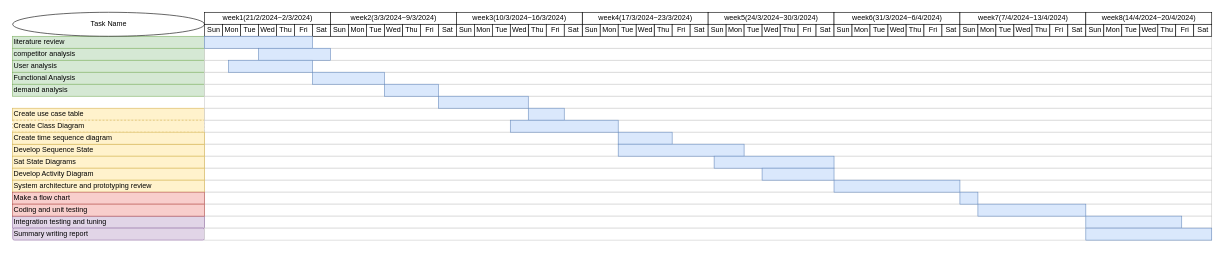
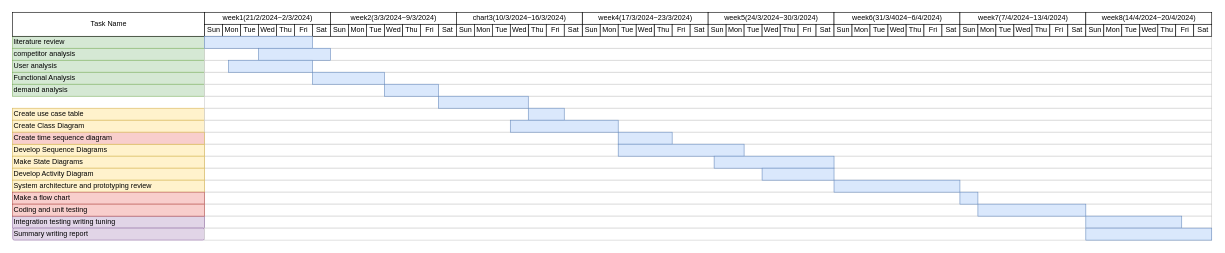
- <mxCell id="111" value="week3(10/3/2024~16/3/2024)" style="strokeWidth=1;fontStyle=0;html=1;" vertex="1" parent="1"><mxGeometry x="760" y="20" width="210" height="20" as="geometry" /></mxCell>
+ <mxCell id="111" value="chart3(10/3/2024~16/3/2024)" style="strokeWidth=1;fontStyle=0;html=1;" vertex="1" parent="1"><mxGeometry x="760" y="20" width="210" height="20" as="geometry" /></mxCell>
- <mxCell id="69" value="week6(31/3/2024~6/4/2024)" style="strokeWidth=1;fontStyle=0;html=1;" vertex="1" parent="68"><mxGeometry width="210" height="20" as="geometry" /></mxCell>
+ <mxCell id="69" value="week6(31/3/4024~6/4/2024)" style="strokeWidth=1;fontStyle=0;html=1;" vertex="1" parent="68"><mxGeometry width="210" height="20" as="geometry" /></mxCell>
- <mxCell id="7" value="Task Name" style="ellipse;strokeWidth=1;fontStyle=0;html=1;" vertex="1" parent="1"><mxGeometry x="20" y="20" width="320" height="40" as="geometry" /></mxCell>
+ <mxCell id="7" value="Task Name" style="strokeWidth=1;fontStyle=0;html=1;" vertex="1" parent="1"><mxGeometry x="20" y="20" width="320" height="40" as="geometry" /></mxCell>
- <mxCell id="9" value="Create Class Diagram" style="align=left;strokeColor=#d6b656;html=1;fillColor=#fff2cc;dashed=1;" vertex="1" parent="1"><mxGeometry x="20" y="200" width="320.0" height="20" as="geometry" /></mxCell>
+ <mxCell id="9" value="Create Class Diagram" style="align=left;strokeColor=#d6b656;html=1;fillColor=#fff2cc;" vertex="1" parent="1"><mxGeometry x="20" y="200" width="320.0" height="20" as="geometry" /></mxCell>
- <mxCell id="101" value="Create time sequence diagram" style="align=left;strokeColor=#d6b656;html=1;fillColor=#fff2cc;" vertex="1" parent="1"><mxGeometry x="20" y="220" width="320.0" height="20" as="geometry" /></mxCell>
+ <mxCell id="101" value="Create time sequence diagram" style="align=left;strokeColor=#d6b656;html=1;fillColor=#f8cecc;" vertex="1" parent="1"><mxGeometry x="20" y="220" width="320.0" height="20" as="geometry" /></mxCell>
- <mxCell id="95" value="Develop Sequence State" style="align=left;strokeColor=#d6b656;html=1;fillColor=#fff2cc;" vertex="1" parent="1"><mxGeometry x="20" y="240" width="320.0" height="20" as="geometry" /></mxCell>
+ <mxCell id="95" value="Develop Sequence Diagrams" style="align=left;strokeColor=#d6b656;html=1;fillColor=#fff2cc;" vertex="1" parent="1"><mxGeometry x="20" y="240" width="320.0" height="20" as="geometry" /></mxCell>
- <mxCell id="96" value="Sat State Diagrams" style="align=left;strokeColor=#d6b656;html=1;fillColor=#fff2cc;" vertex="1" parent="1"><mxGeometry x="20" y="260" width="320.0" height="20" as="geometry" /></mxCell>
+ <mxCell id="96" value="Make State Diagrams" style="align=left;strokeColor=#d6b656;html=1;fillColor=#fff2cc;" vertex="1" parent="1"><mxGeometry x="20" y="260" width="320.0" height="20" as="geometry" /></mxCell>
- <mxCell id="100" value="Integration testing and tuning" style="align=left;strokeColor=#9673a6;html=1;fillColor=#e1d5e7;" vertex="1" parent="1"><mxGeometry x="20" y="360" width="320.0" height="20" as="geometry" /></mxCell>
+ <mxCell id="100" value="Integration testing writing tuning" style="align=left;strokeColor=#9673a6;html=1;fillColor=#e1d5e7;" vertex="1" parent="1"><mxGeometry x="20" y="360" width="320.0" height="20" as="geometry" /></mxCell>
